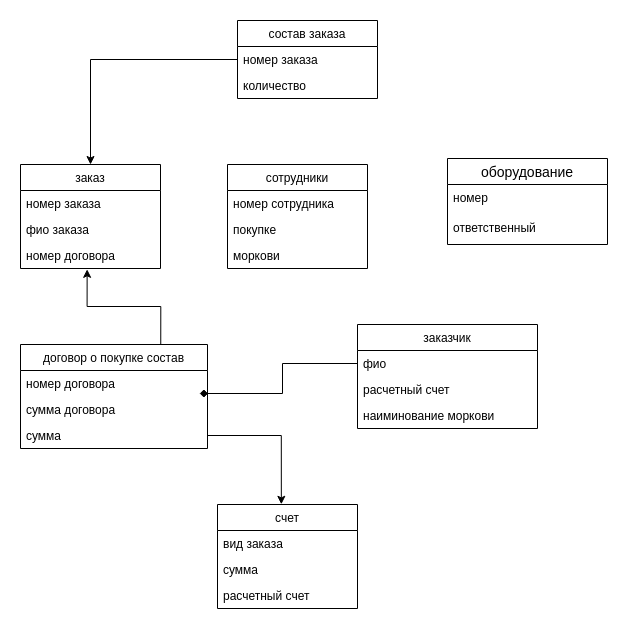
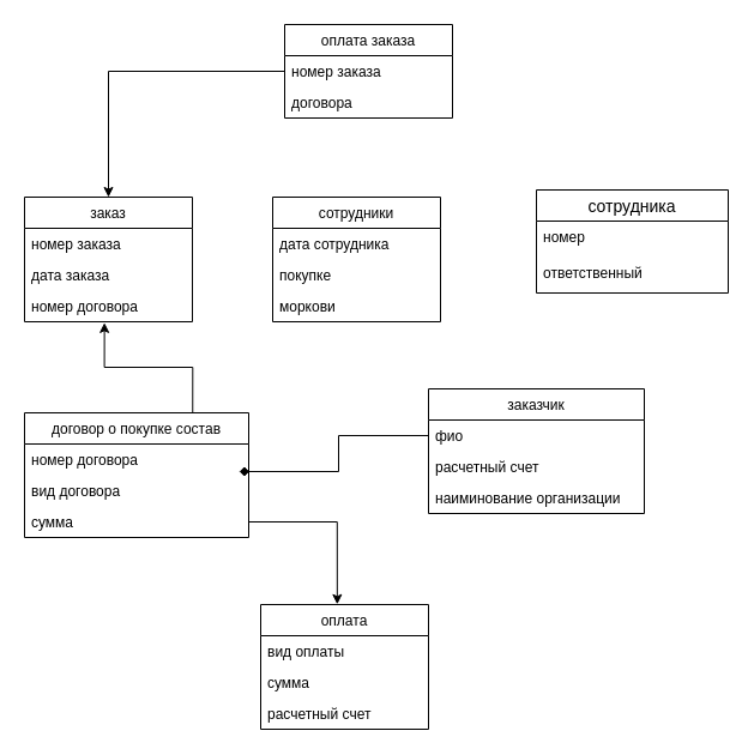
- <mxCell id="6" value="состав заказа" style="swimlane;fontStyle=0;childLayout=stackLayout;horizontal=1;startSize=26;fillColor=none;horizontalStack=0;resizeParent=1;resizeParentMax=0;resizeLast=0;collapsible=1;marginBottom=0;" parent="1" vertex="1"><mxGeometry x="237" y="20" width="140" height="78" as="geometry" /></mxCell>
+ <mxCell id="6" value="оплата заказа" style="swimlane;fontStyle=0;childLayout=stackLayout;horizontal=1;startSize=26;fillColor=none;horizontalStack=0;resizeParent=1;resizeParentMax=0;resizeLast=0;collapsible=1;marginBottom=0;" parent="1" vertex="1"><mxGeometry x="237" y="20" width="140" height="78" as="geometry" /></mxCell>
- <mxCell id="8" value="количество" style="text;strokeColor=none;fillColor=none;align=left;verticalAlign=top;spacingLeft=4;spacingRight=4;overflow=hidden;rotatable=0;points=[[0,0.5],[1,0.5]];portConstraint=eastwest;" parent="6" vertex="1"><mxGeometry y="52" width="140" height="26" as="geometry" /></mxCell>
+ <mxCell id="8" value="договора" style="text;strokeColor=none;fillColor=none;align=left;verticalAlign=top;spacingLeft=4;spacingRight=4;overflow=hidden;rotatable=0;points=[[0,0.5],[1,0.5]];portConstraint=eastwest;" parent="6" vertex="1"><mxGeometry y="52" width="140" height="26" as="geometry" /></mxCell>
- <mxCell id="29" value="оборудование" style="swimlane;fontStyle=0;childLayout=stackLayout;horizontal=1;startSize=26;horizontalStack=0;resizeParent=1;resizeParentMax=0;resizeLast=0;collapsible=1;marginBottom=0;align=center;fontSize=14;" vertex="1" parent="1"><mxGeometry x="447" y="158" width="160" height="86" as="geometry" /></mxCell>
+ <mxCell id="29" value="сотрудника" style="swimlane;fontStyle=0;childLayout=stackLayout;horizontal=1;startSize=26;horizontalStack=0;resizeParent=1;resizeParentMax=0;resizeLast=0;collapsible=1;marginBottom=0;align=center;fontSize=14;" vertex="1" parent="1"><mxGeometry x="447" y="158" width="160" height="86" as="geometry" /></mxCell>
- <mxCell id="23" value="номер сотрудника" style="text;strokeColor=none;fillColor=none;align=left;verticalAlign=top;spacingLeft=4;spacingRight=4;overflow=hidden;rotatable=0;points=[[0,0.5],[1,0.5]];portConstraint=eastwest;" parent="22" vertex="1"><mxGeometry y="26" width="140" height="26" as="geometry" /></mxCell>
+ <mxCell id="23" value="дата сотрудника" style="text;strokeColor=none;fillColor=none;align=left;verticalAlign=top;spacingLeft=4;spacingRight=4;overflow=hidden;rotatable=0;points=[[0,0.5],[1,0.5]];portConstraint=eastwest;" parent="22" vertex="1"><mxGeometry y="26" width="140" height="26" as="geometry" /></mxCell>
- <mxCell id="11" value="фио заказа" style="text;strokeColor=none;fillColor=none;align=left;verticalAlign=top;spacingLeft=4;spacingRight=4;overflow=hidden;rotatable=0;points=[[0,0.5],[1,0.5]];portConstraint=eastwest;" parent="9" vertex="1"><mxGeometry y="52" width="140" height="26" as="geometry" /></mxCell>
+ <mxCell id="11" value="дата заказа" style="text;strokeColor=none;fillColor=none;align=left;verticalAlign=top;spacingLeft=4;spacingRight=4;overflow=hidden;rotatable=0;points=[[0,0.5],[1,0.5]];portConstraint=eastwest;" parent="9" vertex="1"><mxGeometry y="52" width="140" height="26" as="geometry" /></mxCell>
- <mxCell id="16" value="сумма договора " style="text;strokeColor=none;fillColor=none;align=left;verticalAlign=top;spacingLeft=4;spacingRight=4;overflow=hidden;rotatable=0;points=[[0,0.5],[1,0.5]];portConstraint=eastwest;" parent="14" vertex="1"><mxGeometry y="52" width="187" height="26" as="geometry" /></mxCell>
+ <mxCell id="16" value="вид договора " style="text;strokeColor=none;fillColor=none;align=left;verticalAlign=top;spacingLeft=4;spacingRight=4;overflow=hidden;rotatable=0;points=[[0,0.5],[1,0.5]];portConstraint=eastwest;" parent="14" vertex="1"><mxGeometry y="52" width="187" height="26" as="geometry" /></mxCell>
- <mxCell id="5" value="наиминование моркови " style="text;strokeColor=none;fillColor=none;align=left;verticalAlign=top;spacingLeft=4;spacingRight=4;overflow=hidden;rotatable=0;points=[[0,0.5],[1,0.5]];portConstraint=eastwest;" parent="2" vertex="1"><mxGeometry y="78" width="180" height="26" as="geometry" /></mxCell>
+ <mxCell id="5" value="наиминование организации " style="text;strokeColor=none;fillColor=none;align=left;verticalAlign=top;spacingLeft=4;spacingRight=4;overflow=hidden;rotatable=0;points=[[0,0.5],[1,0.5]];portConstraint=eastwest;" parent="2" vertex="1"><mxGeometry y="78" width="180" height="26" as="geometry" /></mxCell>
- <mxCell id="18" value="счет" style="swimlane;fontStyle=0;childLayout=stackLayout;horizontal=1;startSize=26;fillColor=none;horizontalStack=0;resizeParent=1;resizeParentMax=0;resizeLast=0;collapsible=1;marginBottom=0;" parent="1" vertex="1"><mxGeometry x="217" y="504" width="140" height="104" as="geometry" /></mxCell>
+ <mxCell id="18" value="оплата" style="swimlane;fontStyle=0;childLayout=stackLayout;horizontal=1;startSize=26;fillColor=none;horizontalStack=0;resizeParent=1;resizeParentMax=0;resizeLast=0;collapsible=1;marginBottom=0;" parent="1" vertex="1"><mxGeometry x="217" y="504" width="140" height="104" as="geometry" /></mxCell>
- <mxCell id="19" value="вид заказа" style="text;strokeColor=none;fillColor=none;align=left;verticalAlign=top;spacingLeft=4;spacingRight=4;overflow=hidden;rotatable=0;points=[[0,0.5],[1,0.5]];portConstraint=eastwest;" parent="18" vertex="1"><mxGeometry y="26" width="140" height="26" as="geometry" /></mxCell>
+ <mxCell id="19" value="вид оплаты" style="text;strokeColor=none;fillColor=none;align=left;verticalAlign=top;spacingLeft=4;spacingRight=4;overflow=hidden;rotatable=0;points=[[0,0.5],[1,0.5]];portConstraint=eastwest;" parent="18" vertex="1"><mxGeometry y="26" width="140" height="26" as="geometry" /></mxCell>
